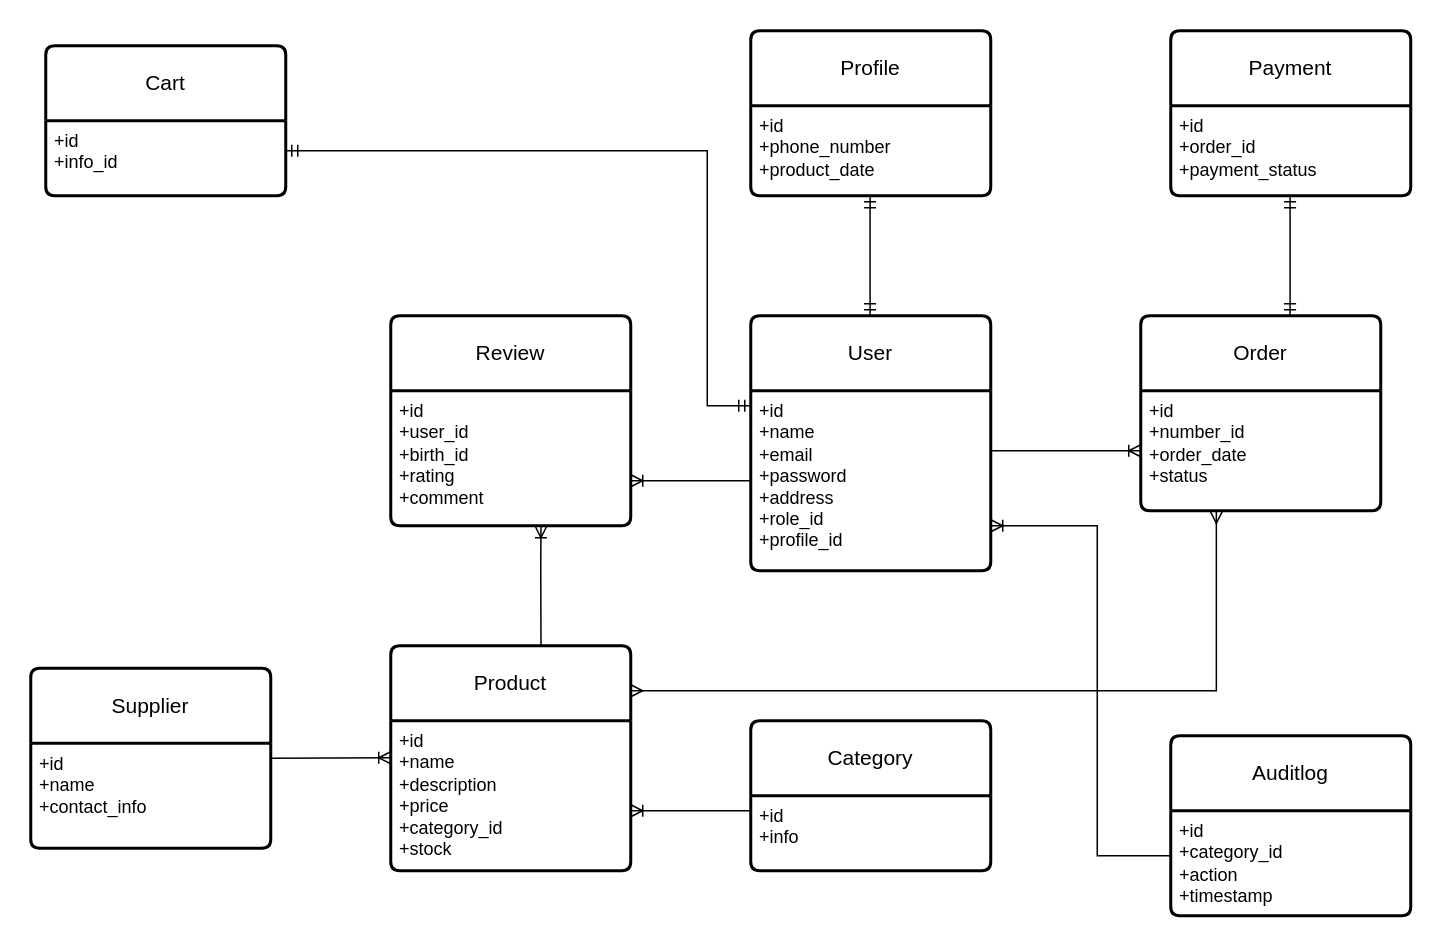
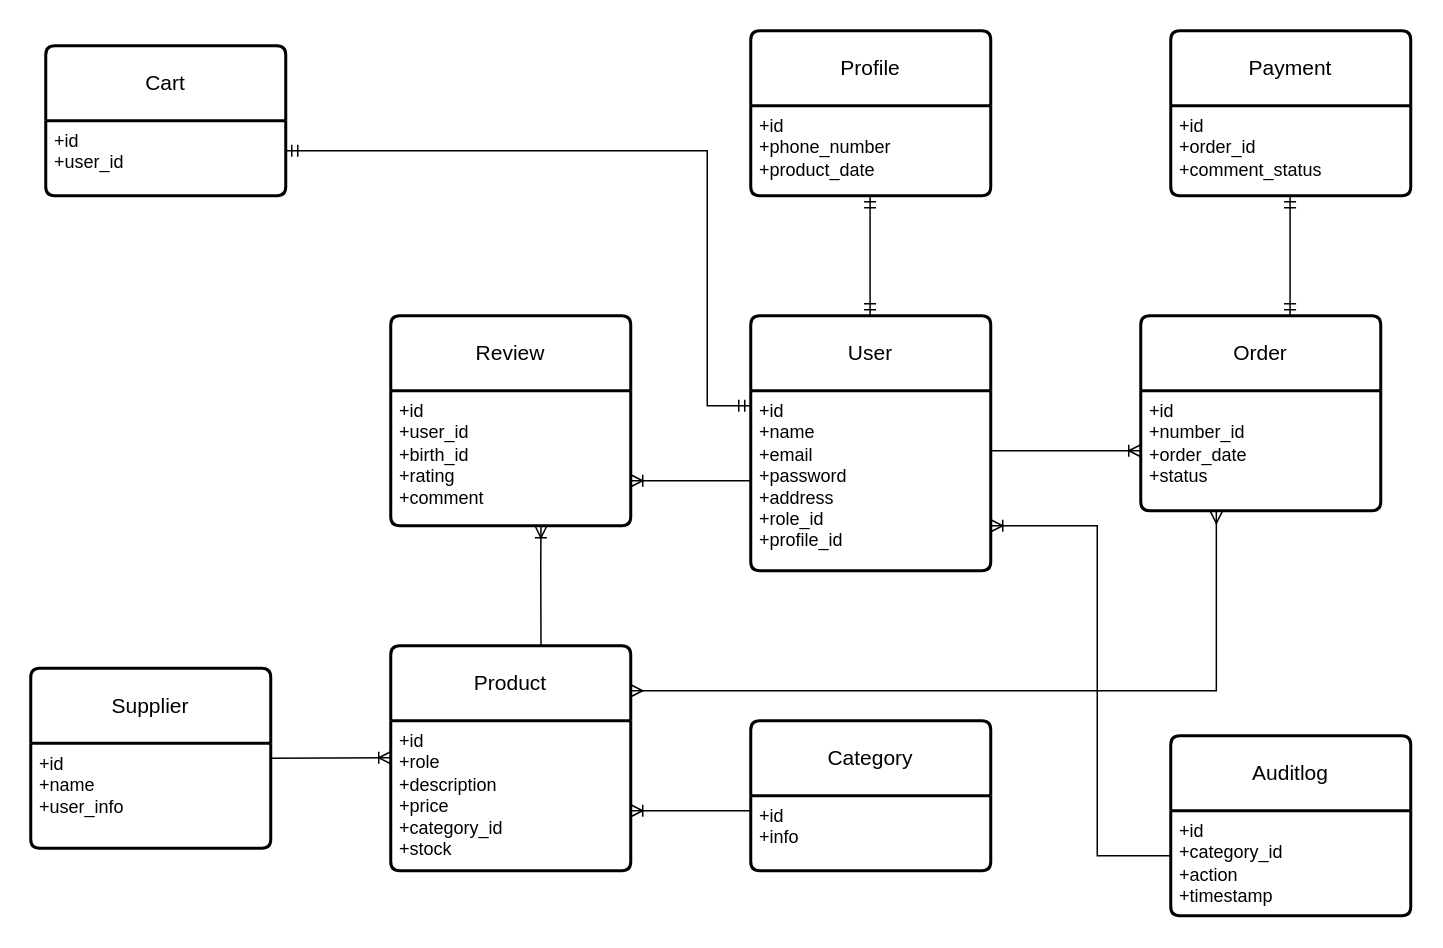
- <mxCell id="21" value="+id&lt;br&gt;+order_id&lt;br&gt;+payment_status" style="align=left;strokeColor=none;fillColor=none;spacingLeft=4;fontSize=12;verticalAlign=top;resizable=0;rotatable=0;part=1;html=1;" vertex="1" parent="20"><mxGeometry y="50" width="160" height="60" as="geometry" /></mxCell>
+ <mxCell id="21" value="+id&lt;br&gt;+order_id&lt;br&gt;+comment_status" style="align=left;strokeColor=none;fillColor=none;spacingLeft=4;fontSize=12;verticalAlign=top;resizable=0;rotatable=0;part=1;html=1;" vertex="1" parent="20"><mxGeometry y="50" width="160" height="60" as="geometry" /></mxCell>
- <mxCell id="13" value="+id&lt;br&gt;+info_id" style="align=left;strokeColor=none;fillColor=none;spacingLeft=4;fontSize=12;verticalAlign=top;resizable=0;rotatable=0;part=1;html=1;" vertex="1" parent="12"><mxGeometry y="50" width="160" height="50" as="geometry" /></mxCell>
+ <mxCell id="13" value="+id&lt;br&gt;+user_id" style="align=left;strokeColor=none;fillColor=none;spacingLeft=4;fontSize=12;verticalAlign=top;resizable=0;rotatable=0;part=1;html=1;" vertex="1" parent="12"><mxGeometry y="50" width="160" height="50" as="geometry" /></mxCell>
- <mxCell id="17" value="+id&lt;br&gt;+name&lt;br&gt;+contact_info" style="align=left;strokeColor=none;fillColor=none;spacingLeft=4;fontSize=12;verticalAlign=top;resizable=0;rotatable=0;part=1;html=1;" vertex="1" parent="16"><mxGeometry y="50" width="160" height="70" as="geometry" /></mxCell>
+ <mxCell id="17" value="+id&lt;br&gt;+name&lt;br&gt;+user_info" style="align=left;strokeColor=none;fillColor=none;spacingLeft=4;fontSize=12;verticalAlign=top;resizable=0;rotatable=0;part=1;html=1;" vertex="1" parent="16"><mxGeometry y="50" width="160" height="70" as="geometry" /></mxCell>
- <mxCell id="3" value="+id&lt;br&gt;+name&lt;br&gt;+description&lt;div&gt;+price&lt;/div&gt;&lt;div&gt;+category_id&lt;/div&gt;&lt;div&gt;+stock&lt;/div&gt;" style="align=left;strokeColor=none;fillColor=none;spacingLeft=4;fontSize=12;verticalAlign=top;resizable=0;rotatable=0;part=1;html=1;" vertex="1" parent="2"><mxGeometry y="50" width="160" height="100" as="geometry" /></mxCell>
+ <mxCell id="3" value="+id&lt;br&gt;+role&lt;br&gt;+description&lt;div&gt;+price&lt;/div&gt;&lt;div&gt;+category_id&lt;/div&gt;&lt;div&gt;+stock&lt;/div&gt;" style="align=left;strokeColor=none;fillColor=none;spacingLeft=4;fontSize=12;verticalAlign=top;resizable=0;rotatable=0;part=1;html=1;" vertex="1" parent="2"><mxGeometry y="50" width="160" height="100" as="geometry" /></mxCell>
